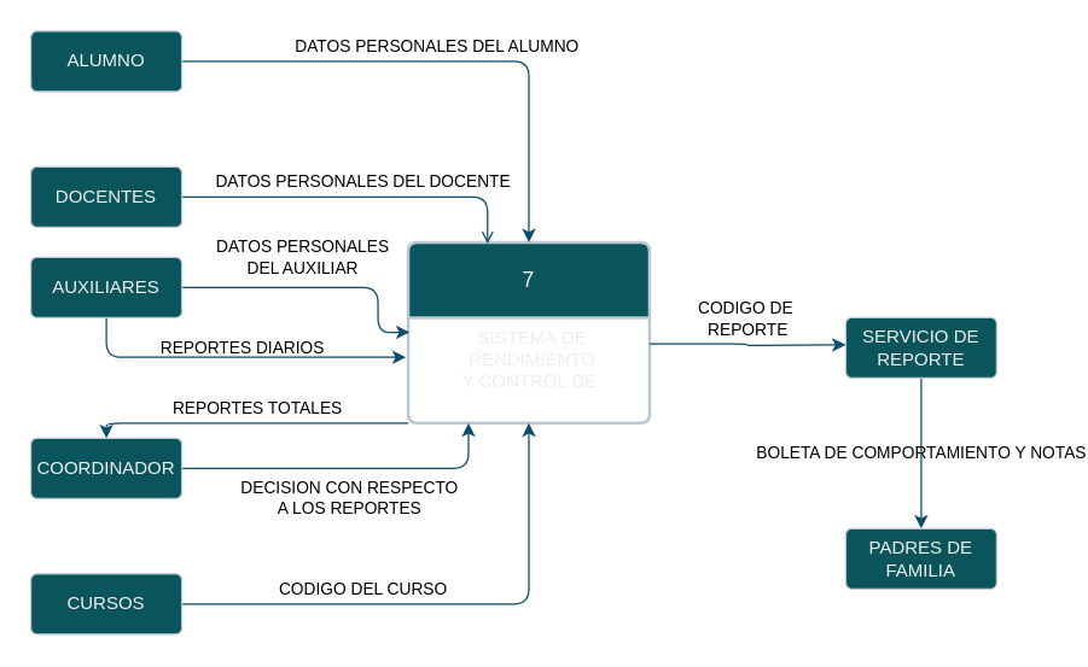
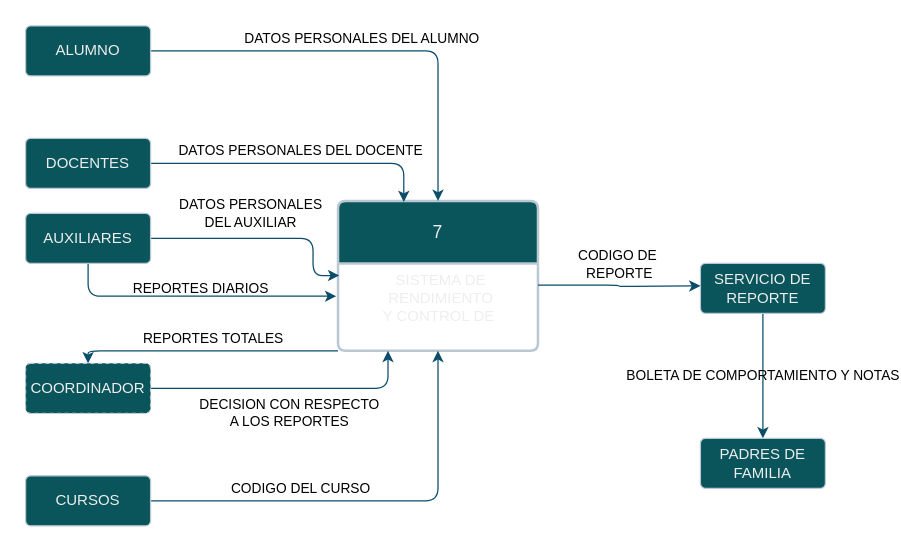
- <mxCell id="7" value="DATOS PERSONALES DEL DOCENTE" style="edgeStyle=orthogonalEdgeStyle;rounded=1;orthogonalLoop=1;jettySize=auto;html=1;exitX=1;exitY=0.5;exitDx=0;exitDy=0;entryX=0.329;entryY=0.008;entryDx=0;entryDy=0;entryPerimeter=0;labelBackgroundColor=none;strokeColor=#0B4D6A;fontColor=default;endArrow=open;" edge="1" parent="1" source="8" target="3"><mxGeometry x="0.027" y="10" relative="1" as="geometry"><mxPoint as="offset" /></mxGeometry></mxCell>
+ <mxCell id="7" value="DATOS PERSONALES DEL DOCENTE" style="edgeStyle=orthogonalEdgeStyle;rounded=1;orthogonalLoop=1;jettySize=auto;html=1;exitX=1;exitY=0.5;exitDx=0;exitDy=0;entryX=0.329;entryY=0.008;entryDx=0;entryDy=0;entryPerimeter=0;labelBackgroundColor=none;strokeColor=#0B4D6A;fontColor=default;" edge="1" parent="1" source="8" target="3"><mxGeometry x="0.027" y="10" relative="1" as="geometry"><mxPoint as="offset" /></mxGeometry></mxCell>
- <mxCell id="15" value="COORDINADOR" style="rounded=1;arcSize=10;whiteSpace=wrap;html=1;align=center;labelBackgroundColor=none;fillColor=#09555B;strokeColor=#BAC8D3;fontColor=#EEEEEE;" vertex="1" parent="1"><mxGeometry x="20" y="290" width="100" height="40" as="geometry" /></mxCell>
+ <mxCell id="15" value="COORDINADOR" style="rounded=1;arcSize=10;whiteSpace=wrap;html=1;align=center;labelBackgroundColor=none;fillColor=#09555B;strokeColor=#BAC8D3;fontColor=#EEEEEE;dashed=1;" vertex="1" parent="1"><mxGeometry x="20" y="290" width="100" height="40" as="geometry" /></mxCell>
